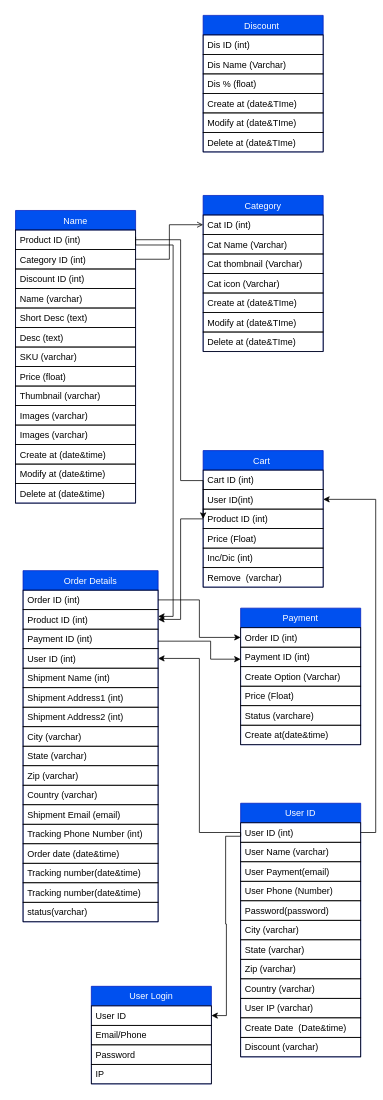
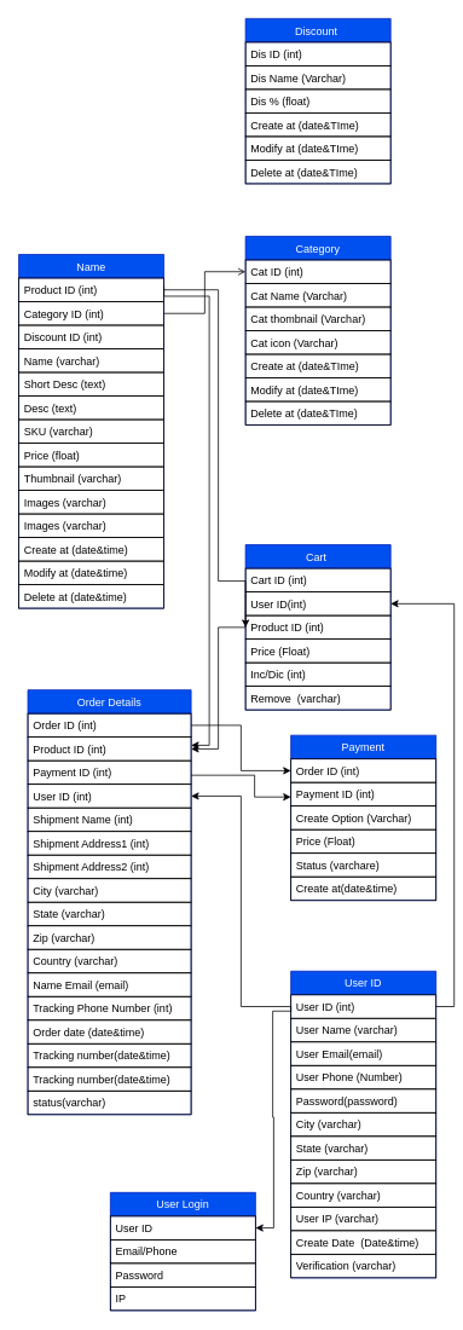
- <mxCell id="53" value="Shipment Email (email)" style="text;align=left;verticalAlign=top;spacingLeft=4;spacingRight=4;overflow=hidden;rotatable=0;points=[[0,0.5],[1,0.5]];portConstraint=eastwest;strokeColor=default;" vertex="1" parent="41"><mxGeometry y="312" width="180" height="26" as="geometry" /></mxCell>
+ <mxCell id="53" value="Name Email (email)" style="text;align=left;verticalAlign=top;spacingLeft=4;spacingRight=4;overflow=hidden;rotatable=0;points=[[0,0.5],[1,0.5]];portConstraint=eastwest;strokeColor=default;" vertex="1" parent="41"><mxGeometry y="312" width="180" height="26" as="geometry" /></mxCell>
- <mxCell id="73" value="User Payment(email)" style="text;align=left;verticalAlign=top;spacingLeft=4;spacingRight=4;overflow=hidden;rotatable=0;points=[[0,0.5],[1,0.5]];portConstraint=eastwest;strokeColor=default;" vertex="1" parent="70"><mxGeometry y="78" width="160" height="26" as="geometry" /></mxCell>
+ <mxCell id="73" value="User Email(email)" style="text;align=left;verticalAlign=top;spacingLeft=4;spacingRight=4;overflow=hidden;rotatable=0;points=[[0,0.5],[1,0.5]];portConstraint=eastwest;strokeColor=default;" vertex="1" parent="70"><mxGeometry y="78" width="160" height="26" as="geometry" /></mxCell>
- <mxCell id="82" value="Discount (varchar)" style="text;align=left;verticalAlign=top;spacingLeft=4;spacingRight=4;overflow=hidden;rotatable=0;points=[[0,0.5],[1,0.5]];portConstraint=eastwest;strokeColor=default;" vertex="1" parent="70"><mxGeometry y="312" width="160" height="26" as="geometry" /></mxCell>
+ <mxCell id="82" value="Verification (varchar)" style="text;align=left;verticalAlign=top;spacingLeft=4;spacingRight=4;overflow=hidden;rotatable=0;points=[[0,0.5],[1,0.5]];portConstraint=eastwest;strokeColor=default;" vertex="1" parent="70"><mxGeometry y="312" width="160" height="26" as="geometry" /></mxCell>
